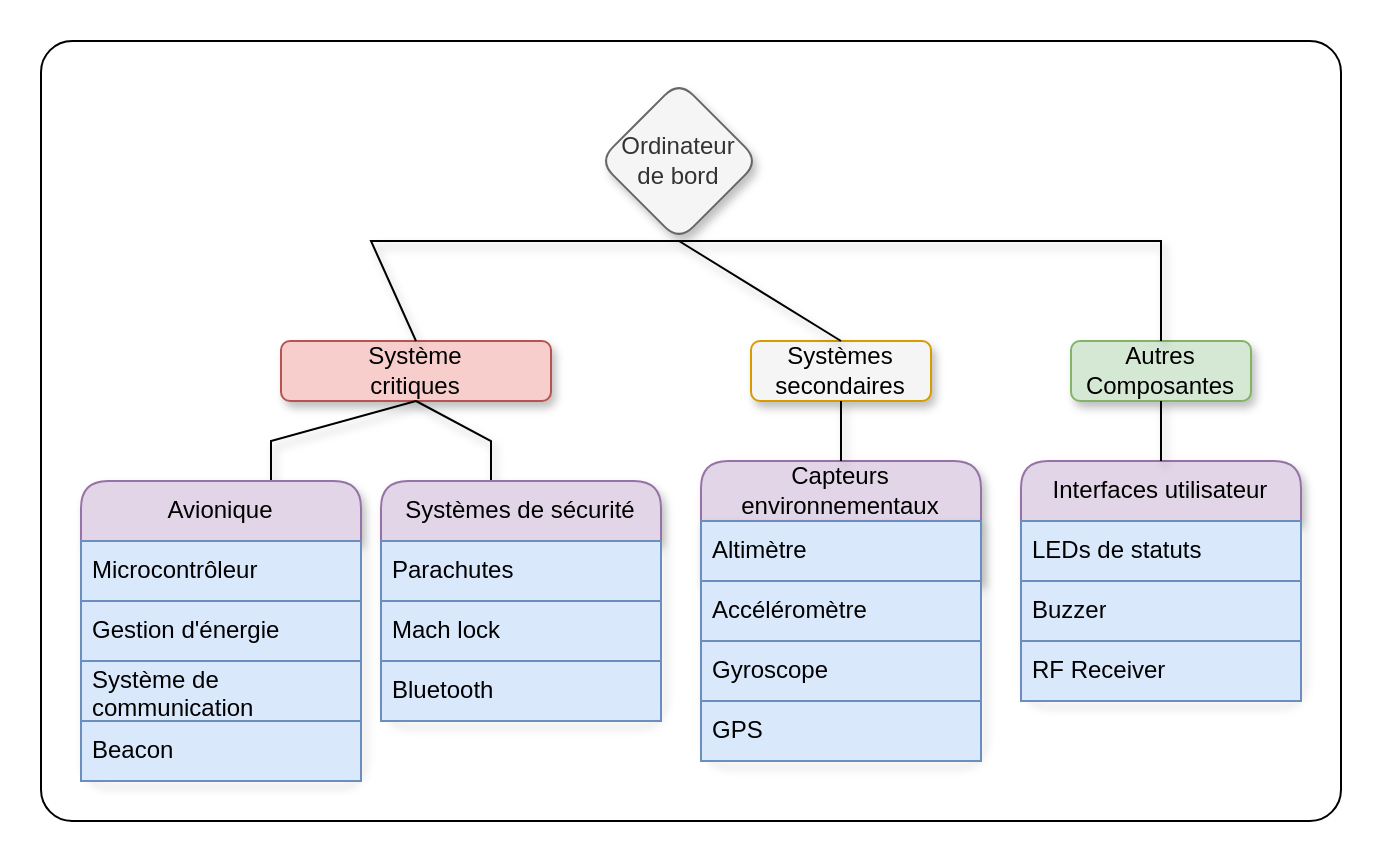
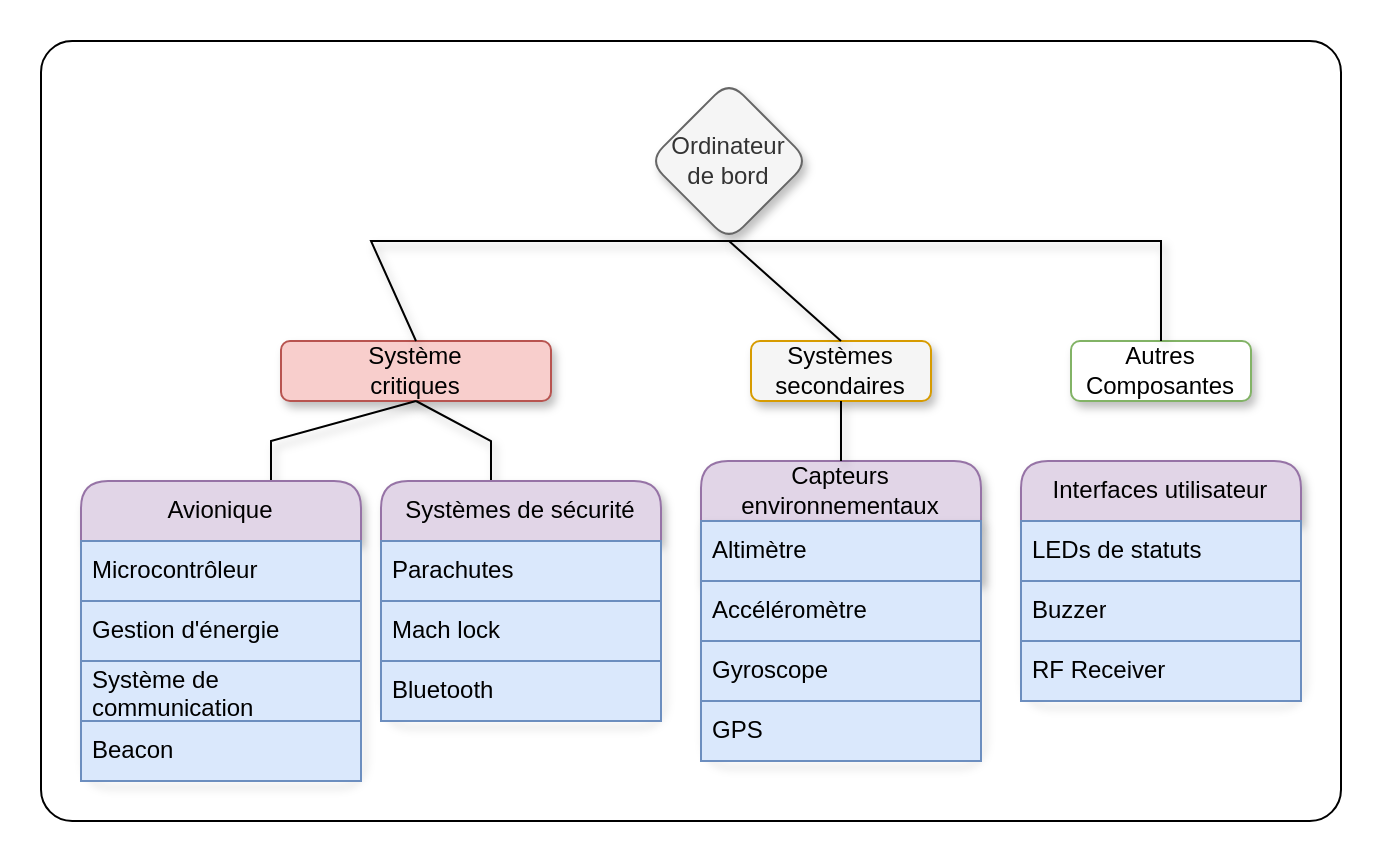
- <mxCell id="3" value="Ordinateur&lt;div&gt;de bord&lt;/div&gt;" style="rhombus;whiteSpace=wrap;html=1;fillColor=#f5f5f5;strokeColor=#666666;rounded=1;shadow=1;fontColor=#333333;" parent="1" vertex="1"><mxGeometry x="299" y="40" width="80" height="80" as="geometry" /></mxCell>
+ <mxCell id="3" value="Ordinateur&lt;div&gt;de bord&lt;/div&gt;" style="rhombus;whiteSpace=wrap;html=1;fillColor=#f5f5f5;strokeColor=#666666;rounded=1;shadow=1;fontColor=#333333;" parent="1" vertex="1"><mxGeometry x="324" y="40" width="80" height="80" as="geometry" /></mxCell>
- <mxCell id="5" value="Autres&lt;div&gt;Composantes&lt;/div&gt;" style="rounded=1;whiteSpace=wrap;html=1;shadow=1;fillColor=#d5e8d4;strokeColor=#82b366;" parent="1" vertex="1"><mxGeometry x="535" y="170" width="90" height="30" as="geometry" /></mxCell>
+ <mxCell id="5" value="Autres&lt;div&gt;Composantes&lt;/div&gt;" style="rounded=1;whiteSpace=wrap;html=1;shadow=1;fillColor=#ffffff;strokeColor=#82b366;" parent="1" vertex="1"><mxGeometry x="535" y="170" width="90" height="30" as="geometry" /></mxCell>
- <mxCell id="31" value="" style="endArrow=none;html=1;rounded=0;exitX=0.5;exitY=0;exitDx=0;exitDy=0;entryX=0.5;entryY=1;entryDx=0;entryDy=0;shadow=1;" parent="1" source="26" target="5" edge="1"><mxGeometry width="50" height="50" relative="1" as="geometry"><mxPoint x="520" y="200" as="sourcePoint" /><mxPoint x="570" y="150" as="targetPoint" /></mxGeometry></mxCell>
